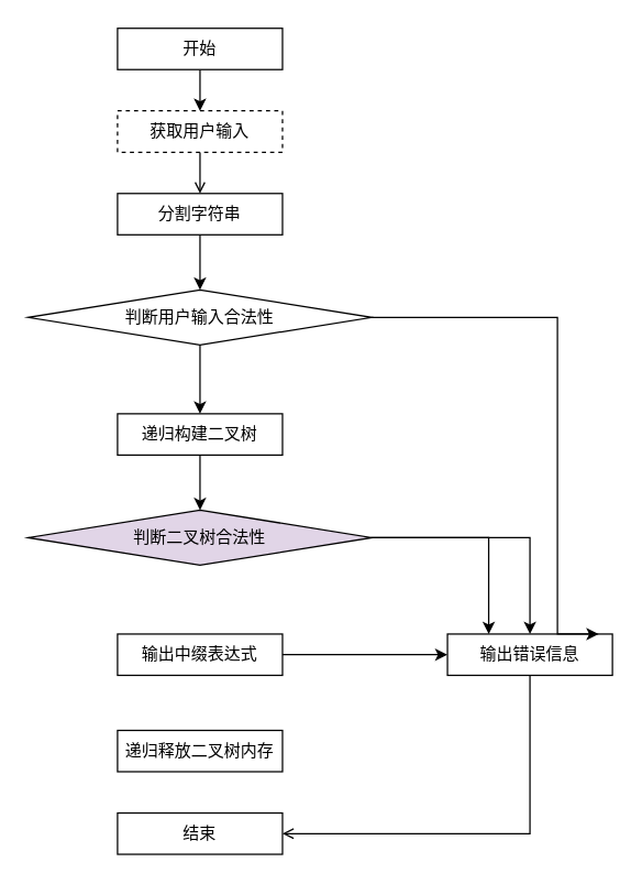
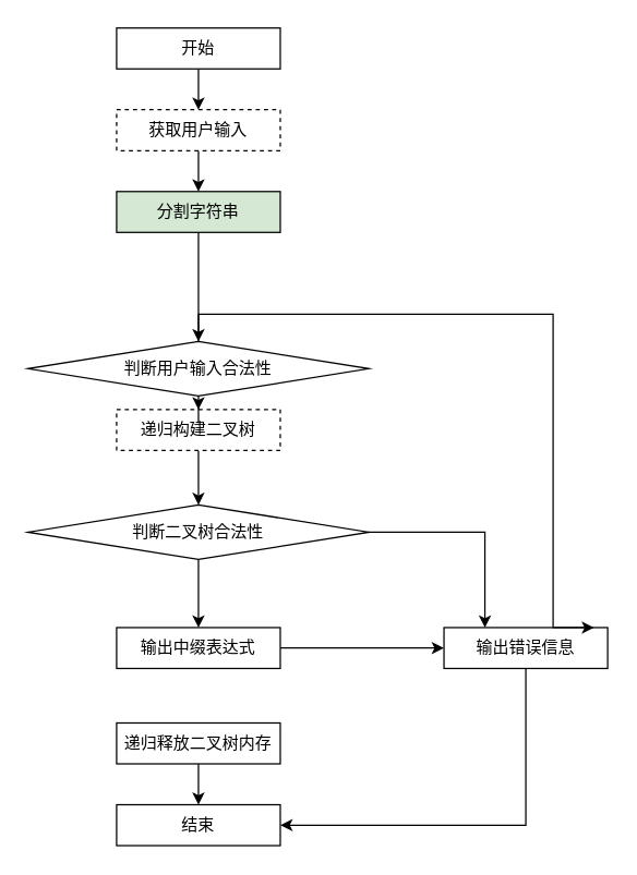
- <mxCell id="4" style="edgeStyle=orthogonalEdgeStyle;rounded=0;orthogonalLoop=1;jettySize=auto;html=1;exitX=0.5;exitY=1;exitDx=0;exitDy=0;endArrow=open;" edge="1" parent="1" source="5" target="14"><mxGeometry relative="1" as="geometry" /></mxCell>
+ <mxCell id="4" style="edgeStyle=orthogonalEdgeStyle;rounded=0;orthogonalLoop=1;jettySize=auto;html=1;exitX=0.5;exitY=1;exitDx=0;exitDy=0;" edge="1" parent="1" source="5" target="14"><mxGeometry relative="1" as="geometry" /></mxCell>
- <mxCell id="14" value="分割字符串" style="rounded=0;whiteSpace=wrap;html=1;" vertex="1" parent="1"><mxGeometry x="85" y="140" width="120" height="30" as="geometry" /></mxCell>
+ <mxCell id="14" value="分割字符串" style="rounded=0;whiteSpace=wrap;html=1;fillColor=#d5e8d4;" vertex="1" parent="1"><mxGeometry x="85" y="140" width="120" height="30" as="geometry" /></mxCell>
- <mxCell id="16" value="判断用户输入合法性" style="rhombus;whiteSpace=wrap;html=1;" vertex="1" parent="1"><mxGeometry x="20" y="210" width="250" height="40" as="geometry" /></mxCell>
+ <mxCell id="16" value="判断用户输入合法性" style="rhombus;whiteSpace=wrap;html=1;" vertex="1" parent="1"><mxGeometry x="20" y="250" width="250" height="40" as="geometry" /></mxCell>
- <mxCell id="7" value="递归构建二叉树" style="rounded=0;whiteSpace=wrap;html=1;" vertex="1" parent="1"><mxGeometry x="85" y="300" width="120" height="30" as="geometry" /></mxCell>
+ <mxCell id="7" value="递归构建二叉树" style="rounded=0;whiteSpace=wrap;html=1;dashed=1;" vertex="1" parent="1"><mxGeometry x="85" y="300" width="120" height="30" as="geometry" /></mxCell>
- <mxCell id="18" value="判断二叉树合法性" style="rhombus;whiteSpace=wrap;html=1;fillColor=#e1d5e7;" vertex="1" parent="1"><mxGeometry x="20" y="370" width="250" height="40" as="geometry" /></mxCell>
+ <mxCell id="18" value="判断二叉树合法性" style="rhombus;whiteSpace=wrap;html=1;" vertex="1" parent="1"><mxGeometry x="20" y="370" width="250" height="40" as="geometry" /></mxCell>
- <mxCell id="17" value="" style="edgeStyle=orthogonalEdgeStyle;rounded=0;orthogonalLoop=1;jettySize=auto;html=1;" edge="1" parent="1" source="18" target="20"><mxGeometry relative="1" as="geometry" /></mxCell>
+ <mxCell id="17" value="" style="edgeStyle=orthogonalEdgeStyle;rounded=0;orthogonalLoop=1;jettySize=auto;html=1;" edge="1" parent="1" source="18" target="9"><mxGeometry relative="1" as="geometry" /></mxCell>
+ <mxCell id="10" value="" style="edgeStyle=orthogonalEdgeStyle;rounded=0;orthogonalLoop=1;jettySize=auto;html=1;" edge="1" parent="1" source="11" target="12"><mxGeometry relative="1" as="geometry" /></mxCell>
- <mxCell id="19" style="edgeStyle=orthogonalEdgeStyle;rounded=0;orthogonalLoop=1;jettySize=auto;html=1;entryX=1;entryY=0.5;entryDx=0;entryDy=0;endArrow=open;" edge="1" parent="1" source="20" target="12"><mxGeometry relative="1" as="geometry"><Array as="points"><mxPoint x="385" y="605" /></Array></mxGeometry></mxCell>
+ <mxCell id="19" style="edgeStyle=orthogonalEdgeStyle;rounded=0;orthogonalLoop=1;jettySize=auto;html=1;entryX=1;entryY=0.5;entryDx=0;entryDy=0;" edge="1" parent="1" source="20" target="12"><mxGeometry relative="1" as="geometry"><Array as="points"><mxPoint x="385" y="605" /></Array></mxGeometry></mxCell>
